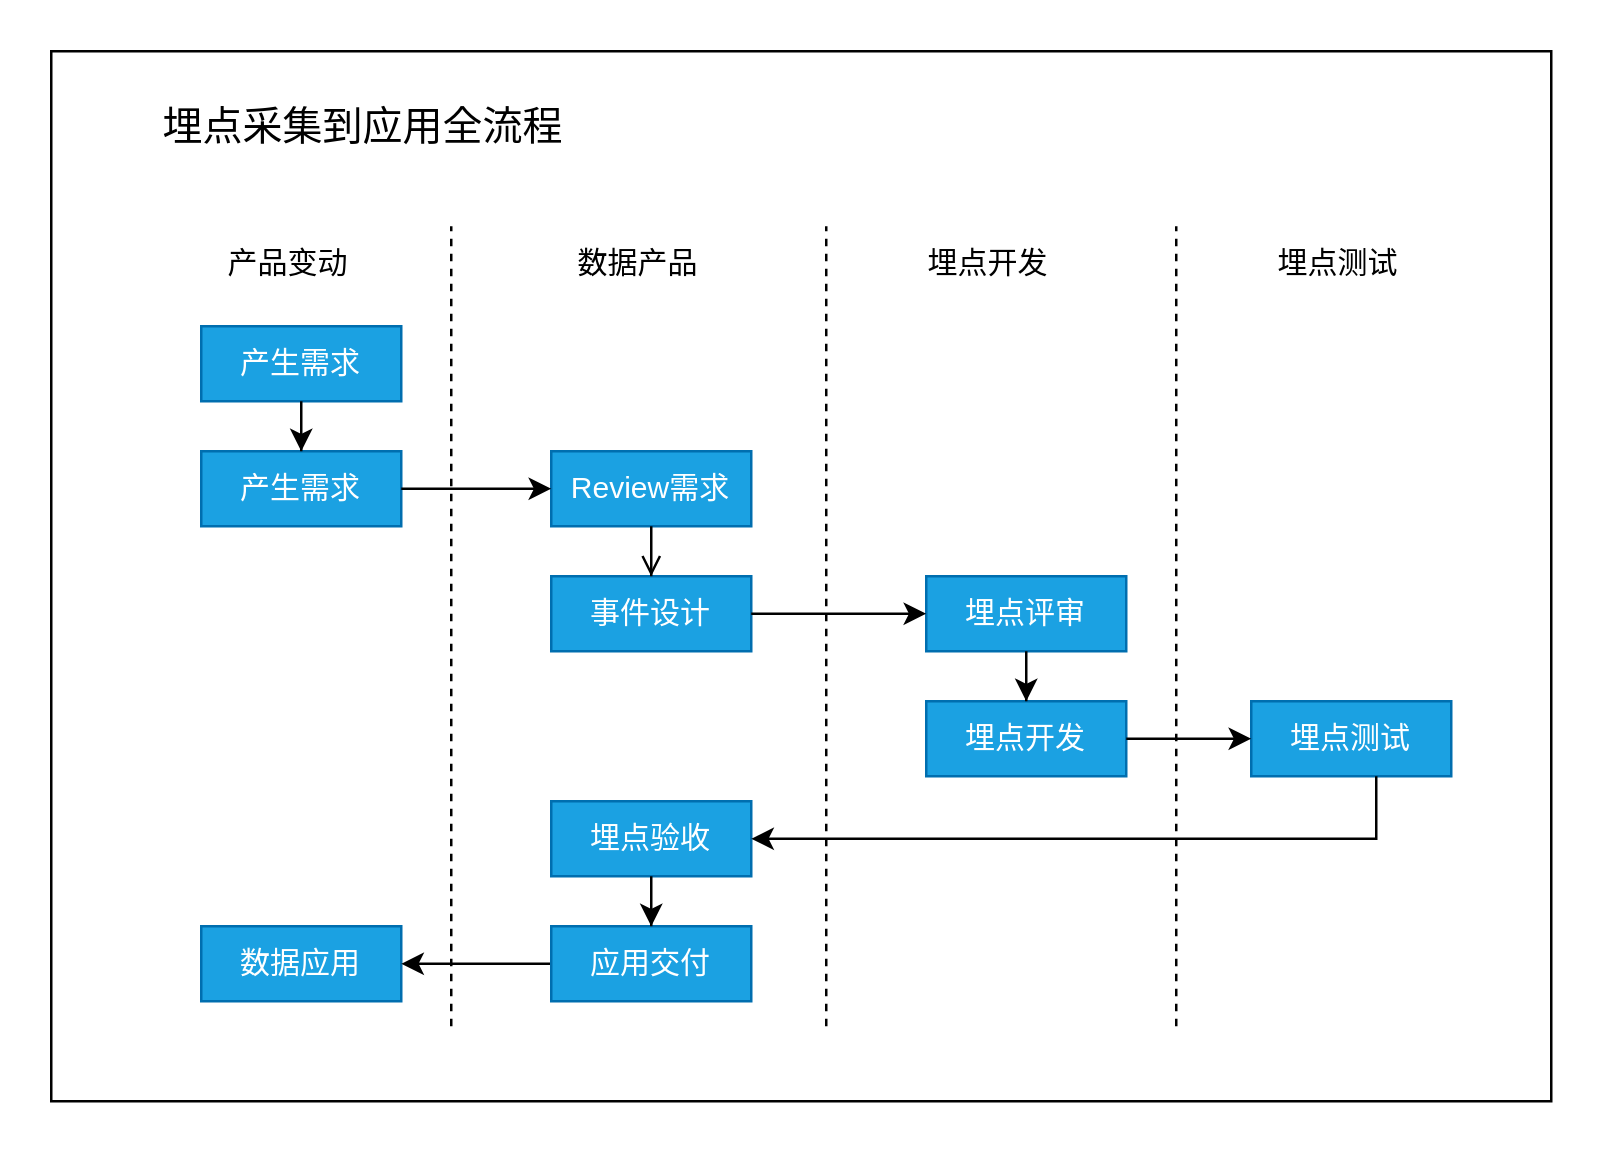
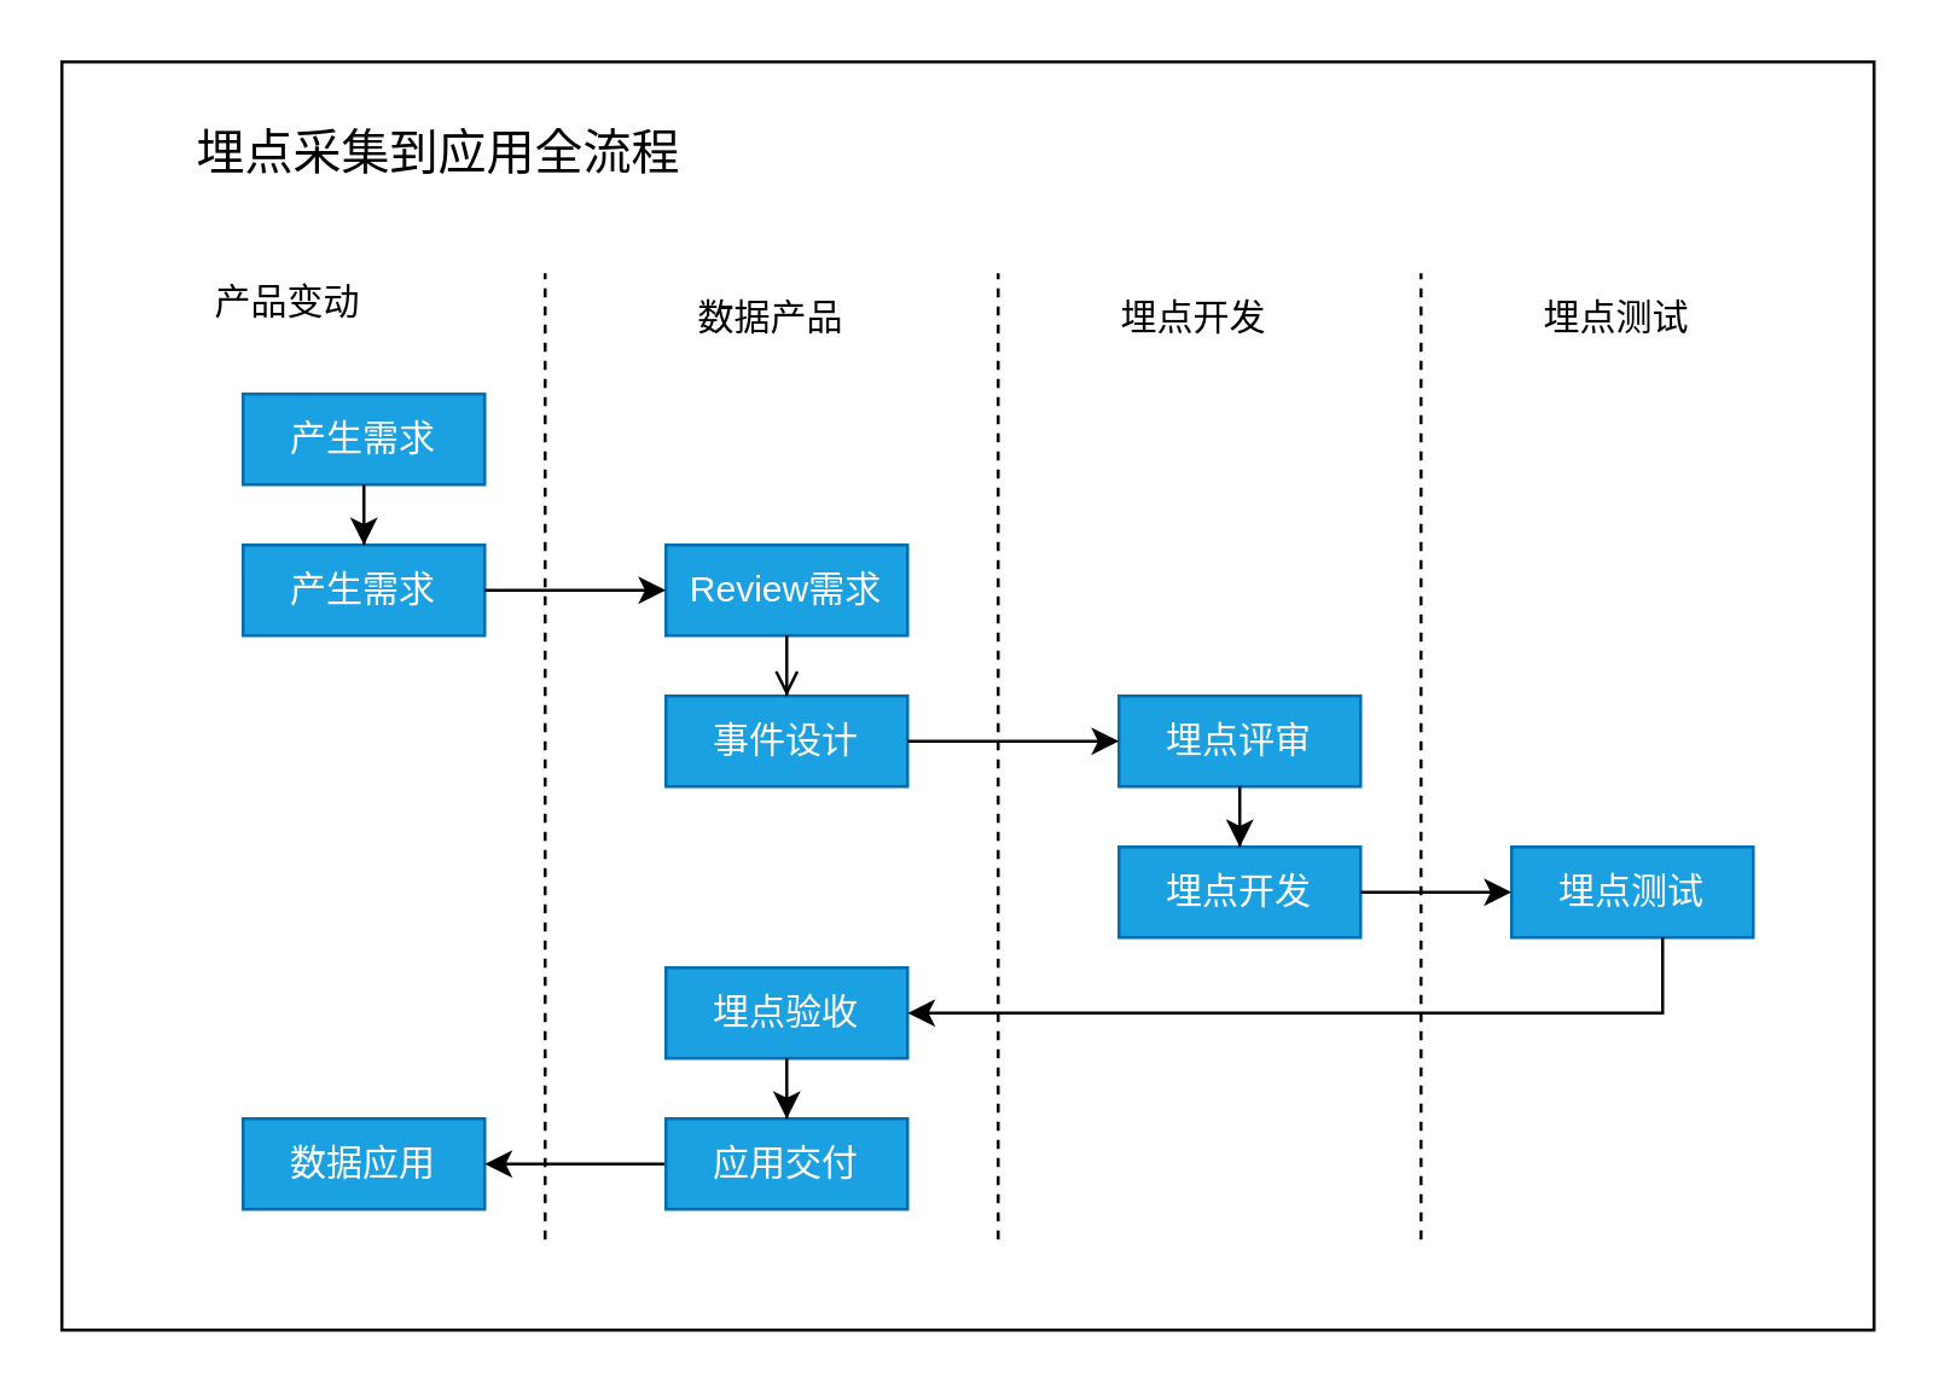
- <mxCell id="4" value="产品变动" style="text;html=1;strokeColor=none;fillColor=none;align=center;verticalAlign=middle;whiteSpace=wrap;rounded=0;" vertex="1" parent="2"><mxGeometry x="60" y="70" width="70" height="30" as="geometry" /></mxCell>
+ <mxCell id="4" value="产品变动" style="text;html=1;strokeColor=none;fillColor=none;align=center;verticalAlign=middle;whiteSpace=wrap;rounded=0;" vertex="1" parent="2"><mxGeometry x="40" y="65" width="70" height="30" as="geometry" /></mxCell>
